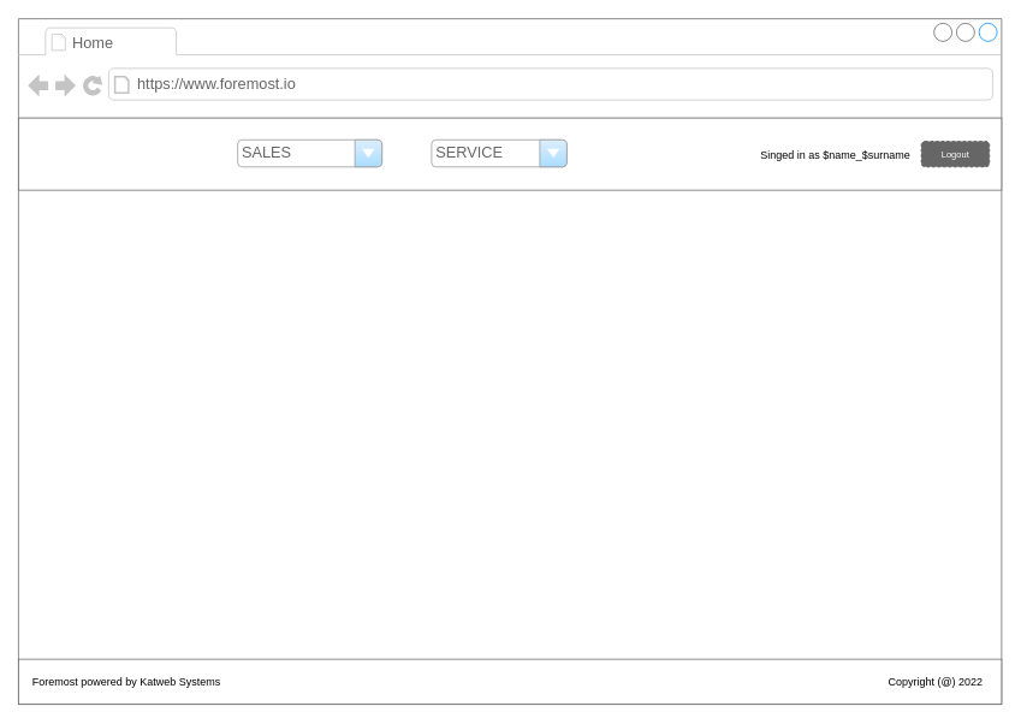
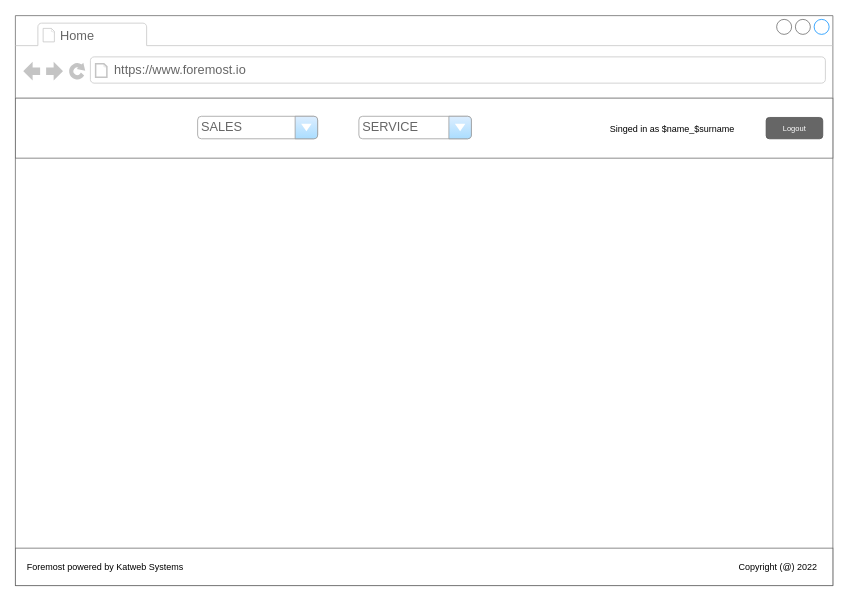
- <mxCell id="9" value="Singed in as $name_$surname" style="text;html=1;strokeColor=none;fillColor=none;align=center;verticalAlign=middle;whiteSpace=wrap;rounded=0;" vertex="1" parent="2"><mxGeometry x="816" y="135.78" width="180" height="30" as="geometry" /></mxCell>
+ <mxCell id="9" value="Singed in as $name_$surname" style="text;html=1;strokeColor=none;fillColor=none;align=center;verticalAlign=middle;whiteSpace=wrap;rounded=0;" vertex="1" parent="2"><mxGeometry x="786" y="135.78" width="180" height="30" as="geometry" /></mxCell>
- <mxCell id="8" value="Logout" style="rounded=1;html=1;shadow=0;dashed=1;whiteSpace=wrap;fontSize=10;fillColor=#666666;align=center;strokeColor=#4D4D4D;fontColor=#ffffff;" vertex="1" parent="2"><mxGeometry x="1001" y="135.78" width="75.5" height="28.44" as="geometry" /></mxCell>
+ <mxCell id="8" value="Logout" style="rounded=1;html=1;shadow=0;dashed=0;whiteSpace=wrap;fontSize=10;fillColor=#666666;align=center;strokeColor=#4D4D4D;fontColor=#ffffff;" vertex="1" parent="2"><mxGeometry x="1001" y="135.78" width="75.5" height="28.44" as="geometry" /></mxCell>
